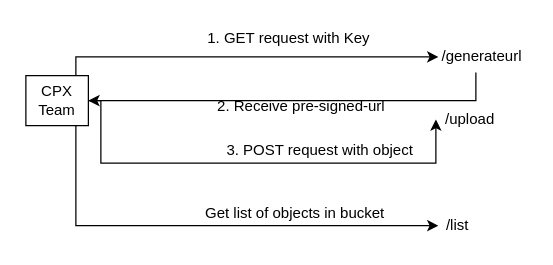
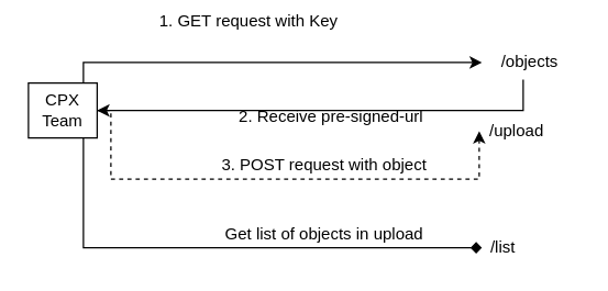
- <mxCell id="5" value="1. GET request with Key" style="text;html=1;align=center;verticalAlign=middle;resizable=0;points=[];autosize=1;" vertex="1" parent="1"><mxGeometry x="155" y="20" width="150" height="20" as="geometry" /></mxCell>
+ <mxCell id="5" value="1. GET request with Key" style="text;html=1;align=center;verticalAlign=middle;resizable=0;points=[];autosize=1;" vertex="1" parent="1"><mxGeometry x="105" y="5" width="150" height="20" as="geometry" /></mxCell>
- <mxCell id="4" value="/generateurl" style="text;html=1;strokeColor=none;fillColor=none;align=center;verticalAlign=middle;whiteSpace=wrap;rounded=0;" vertex="1" parent="1"><mxGeometry x="350" y="32.5" width="70" height="25" as="geometry" /></mxCell>
+ <mxCell id="4" value="/objects" style="text;html=1;strokeColor=none;fillColor=none;align=center;verticalAlign=middle;whiteSpace=wrap;rounded=0;" vertex="1" parent="1"><mxGeometry x="350" y="32.5" width="70" height="25" as="geometry" /></mxCell>
- <mxCell id="11" value="3. POST request with object" style="text;html=1;align=center;verticalAlign=middle;resizable=0;points=[];autosize=1;" vertex="1" parent="1"><mxGeometry x="175" y="110" width="160" height="20" as="geometry" /></mxCell>
+ <mxCell id="11" value="3. POST request with object" style="text;html=1;align=center;verticalAlign=middle;resizable=0;points=[];autosize=1;" vertex="1" parent="1"><mxGeometry x="155" y="110" width="160" height="20" as="geometry" /></mxCell>
- <mxCell id="6" style="edgeStyle=orthogonalEdgeStyle;rounded=0;orthogonalLoop=1;jettySize=auto;html=1;entryX=-0.04;entryY=0.5;entryDx=0;entryDy=0;entryPerimeter=0;" edge="1" parent="1" source="8" target="10"><mxGeometry relative="1" as="geometry"><mxPoint x="250" y="240" as="targetPoint" /><Array as="points"><mxPoint x="80" y="130" /><mxPoint x="348" y="130" /></Array></mxGeometry></mxCell>
+ <mxCell id="6" style="edgeStyle=orthogonalEdgeStyle;rounded=0;orthogonalLoop=1;jettySize=auto;html=1;entryX=-0.04;entryY=0.5;entryDx=0;entryDy=0;entryPerimeter=0;dashed=1;" edge="1" parent="1" source="8" target="10"><mxGeometry relative="1" as="geometry"><mxPoint x="250" y="240" as="targetPoint" /><Array as="points"><mxPoint x="80" y="130" /><mxPoint x="348" y="130" /></Array></mxGeometry></mxCell>
- <mxCell id="12" value="Get list of objects in bucket" style="text;html=1;align=center;verticalAlign=middle;resizable=0;points=[];autosize=1;" vertex="1" parent="1"><mxGeometry x="155" y="160" width="160" height="20" as="geometry" /></mxCell>
+ <mxCell id="12" value="Get list of objects in upload" style="text;html=1;align=center;verticalAlign=middle;resizable=0;points=[];autosize=1;" vertex="1" parent="1"><mxGeometry x="155" y="160" width="160" height="20" as="geometry" /></mxCell>
- <mxCell id="7" style="edgeStyle=orthogonalEdgeStyle;rounded=0;orthogonalLoop=1;jettySize=auto;html=1;entryX=0;entryY=0.5;entryDx=0;entryDy=0;entryPerimeter=0;" edge="1" parent="1" source="8" target="13"><mxGeometry relative="1" as="geometry"><mxPoint x="290" y="350" as="targetPoint" /><Array as="points"><mxPoint x="60" y="180" /></Array></mxGeometry></mxCell>
+ <mxCell id="7" style="edgeStyle=orthogonalEdgeStyle;rounded=0;orthogonalLoop=1;jettySize=auto;html=1;entryX=0;entryY=0.5;entryDx=0;entryDy=0;entryPerimeter=0;endArrow=diamond;" edge="1" parent="1" source="8" target="13"><mxGeometry relative="1" as="geometry"><mxPoint x="290" y="350" as="targetPoint" /><Array as="points"><mxPoint x="60" y="180" /></Array></mxGeometry></mxCell>
